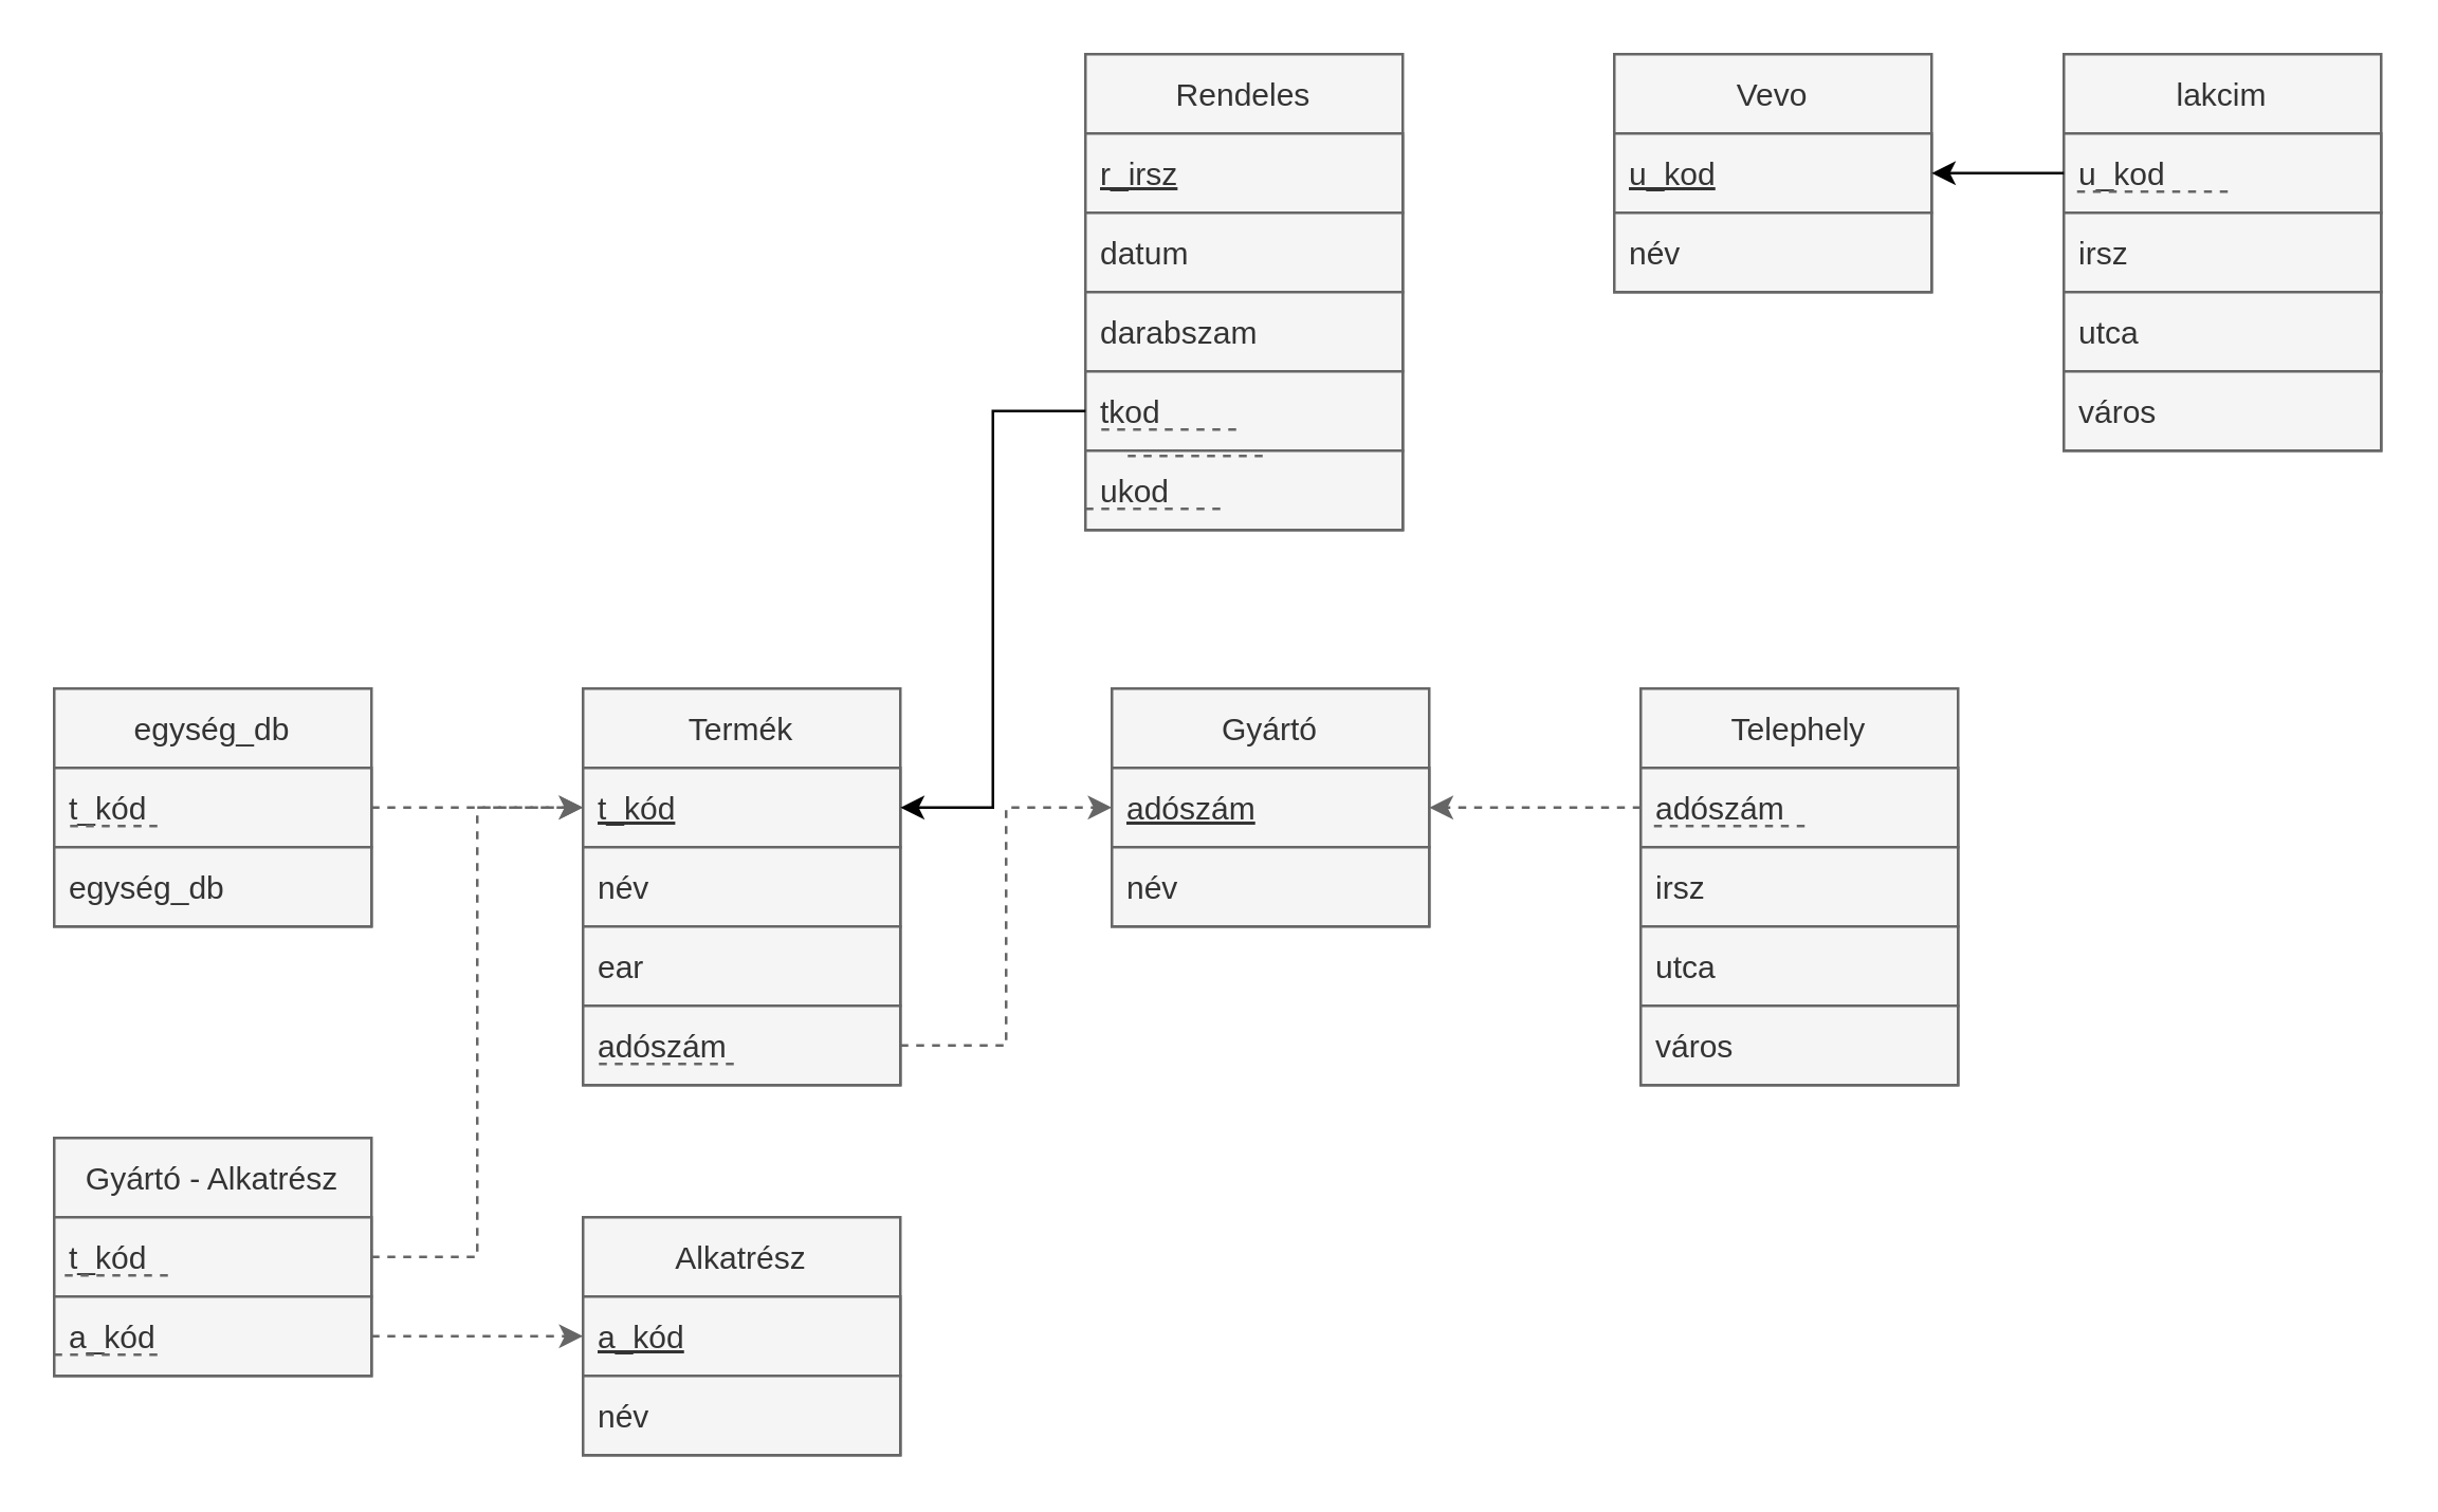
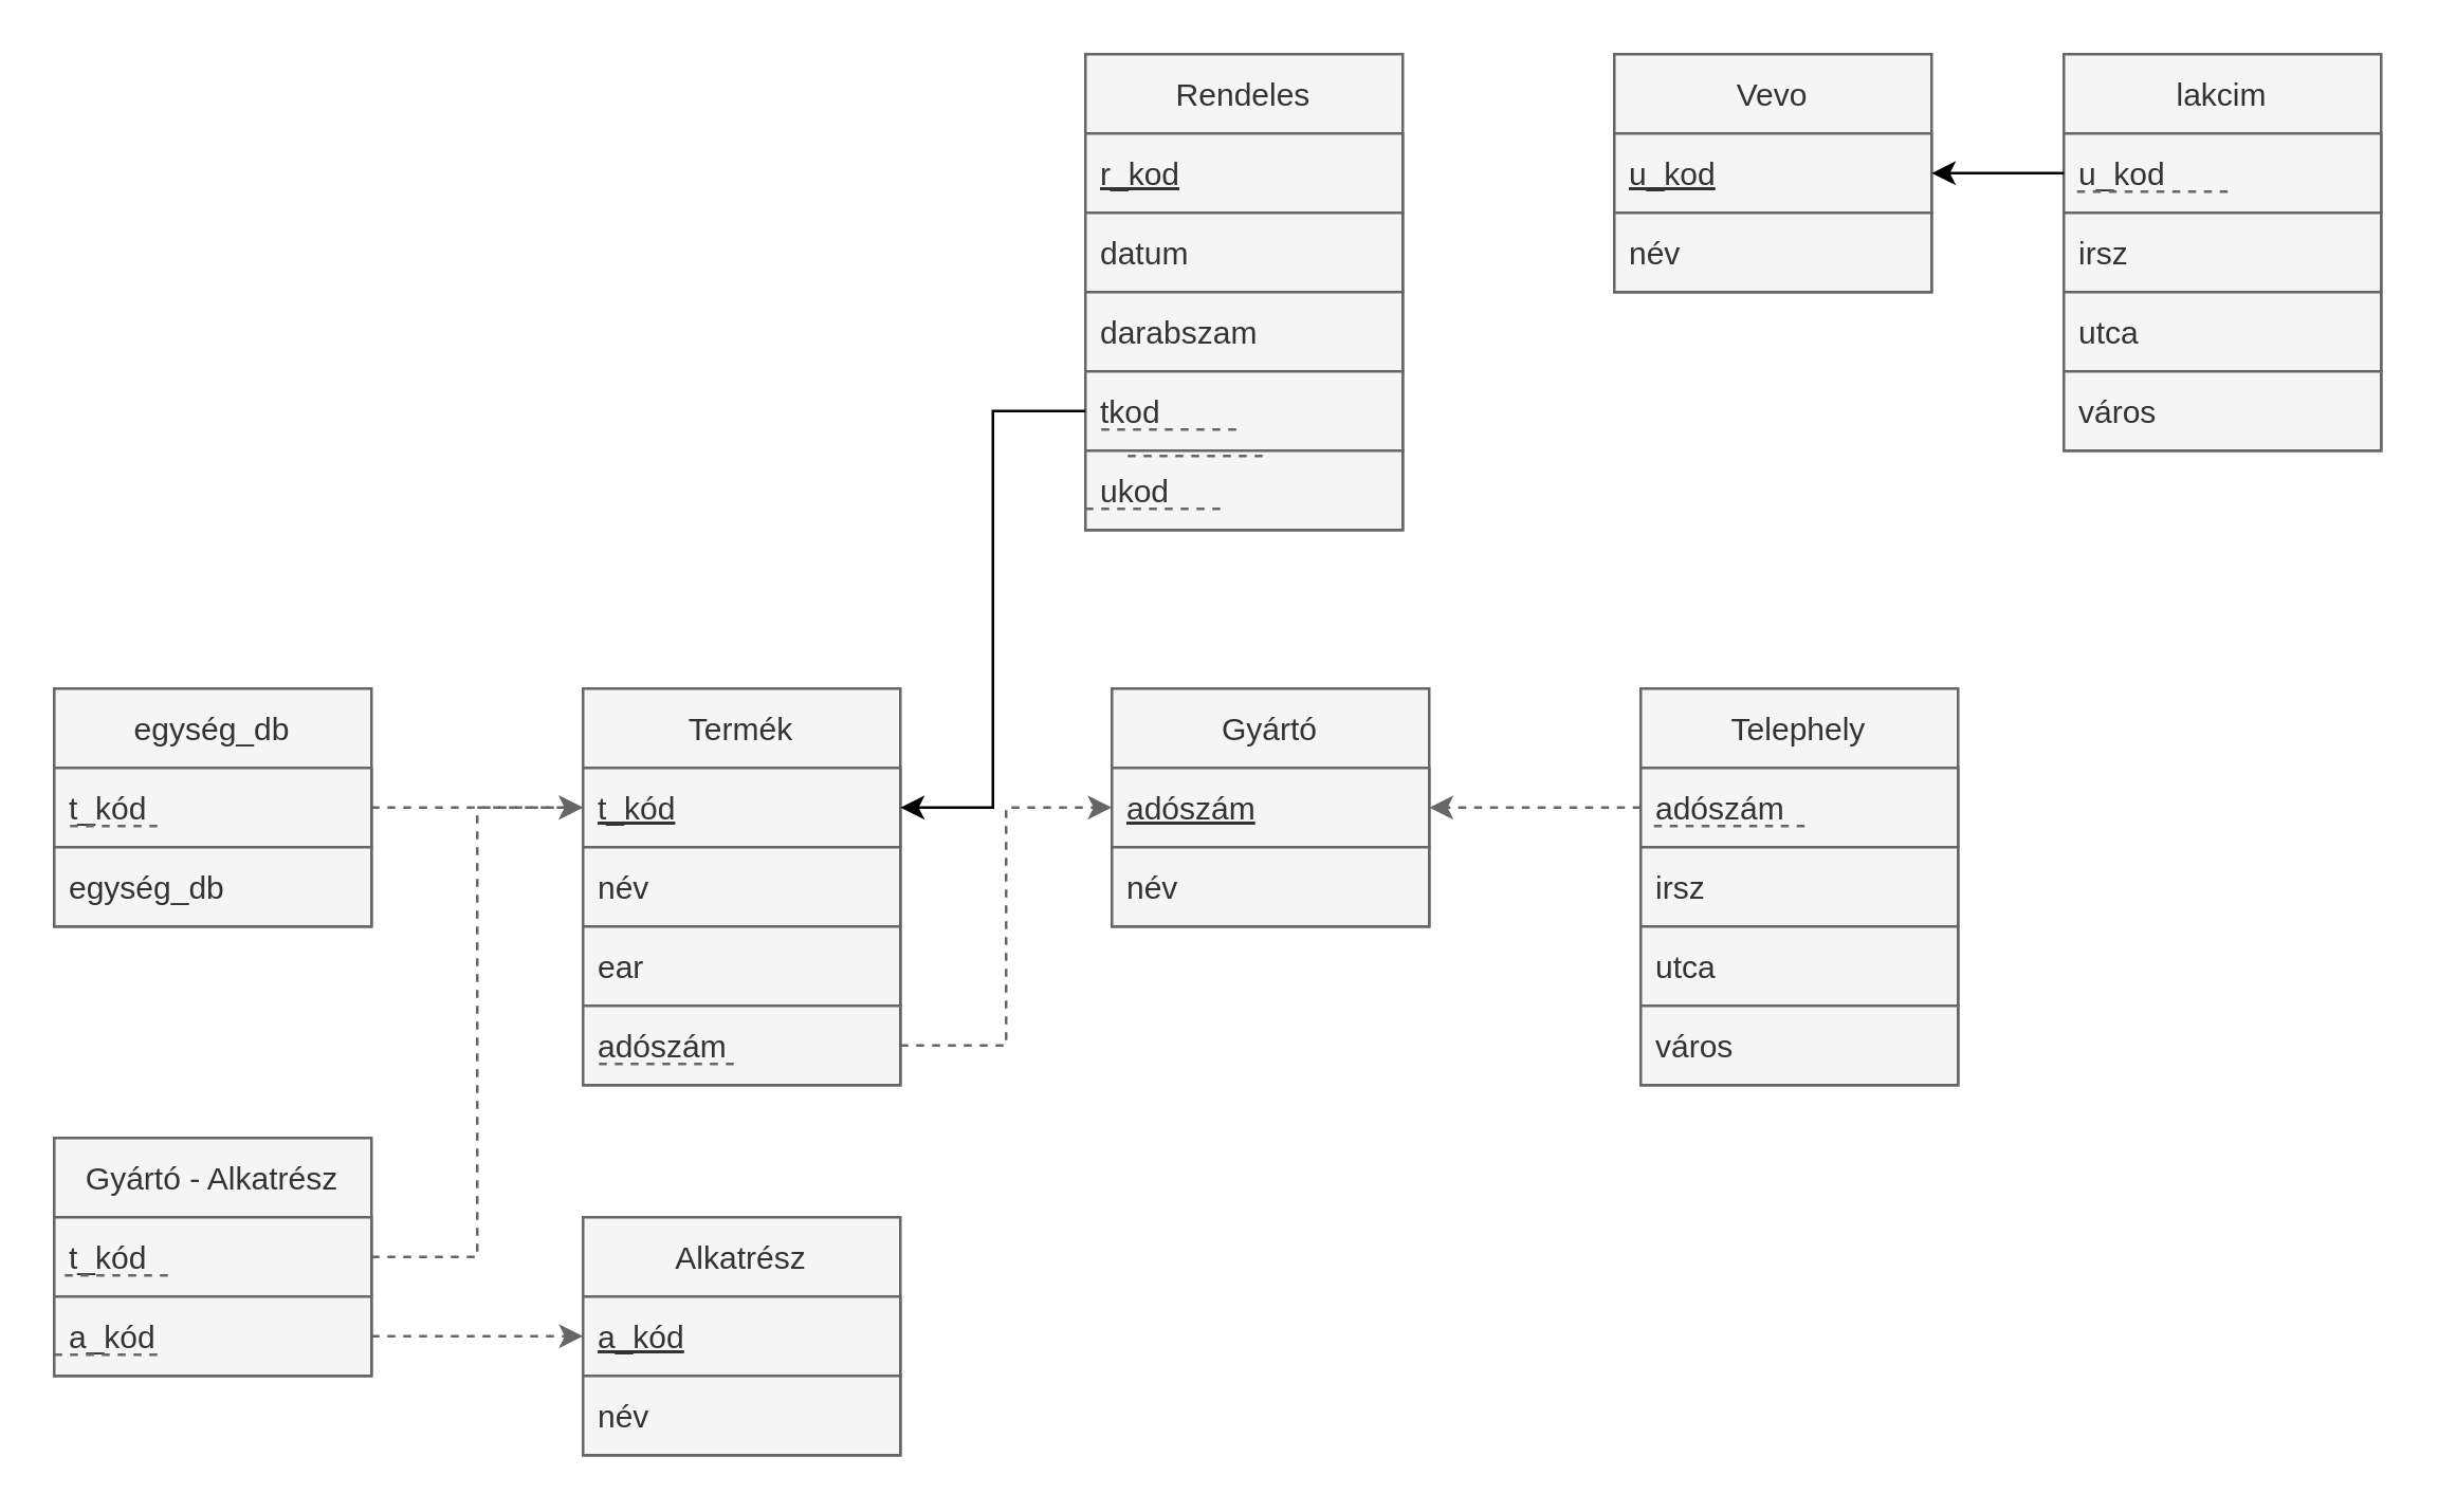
- <mxCell id="35" value="r_irsz" style="text;strokeColor=#666666;fillColor=#f5f5f5;align=left;verticalAlign=middle;spacingLeft=4;spacingRight=4;overflow=hidden;points=[[0,0.5],[1,0.5]];portConstraint=eastwest;rotatable=0;html=0;fontStyle=4;fontColor=#333333;" vertex="1" parent="34"><mxGeometry y="30" width="120" height="30" as="geometry" /></mxCell>
+ <mxCell id="35" value="r_kod" style="text;strokeColor=#666666;fillColor=#f5f5f5;align=left;verticalAlign=middle;spacingLeft=4;spacingRight=4;overflow=hidden;points=[[0,0.5],[1,0.5]];portConstraint=eastwest;rotatable=0;html=0;fontStyle=4;fontColor=#333333;" vertex="1" parent="34"><mxGeometry y="30" width="120" height="30" as="geometry" /></mxCell>
